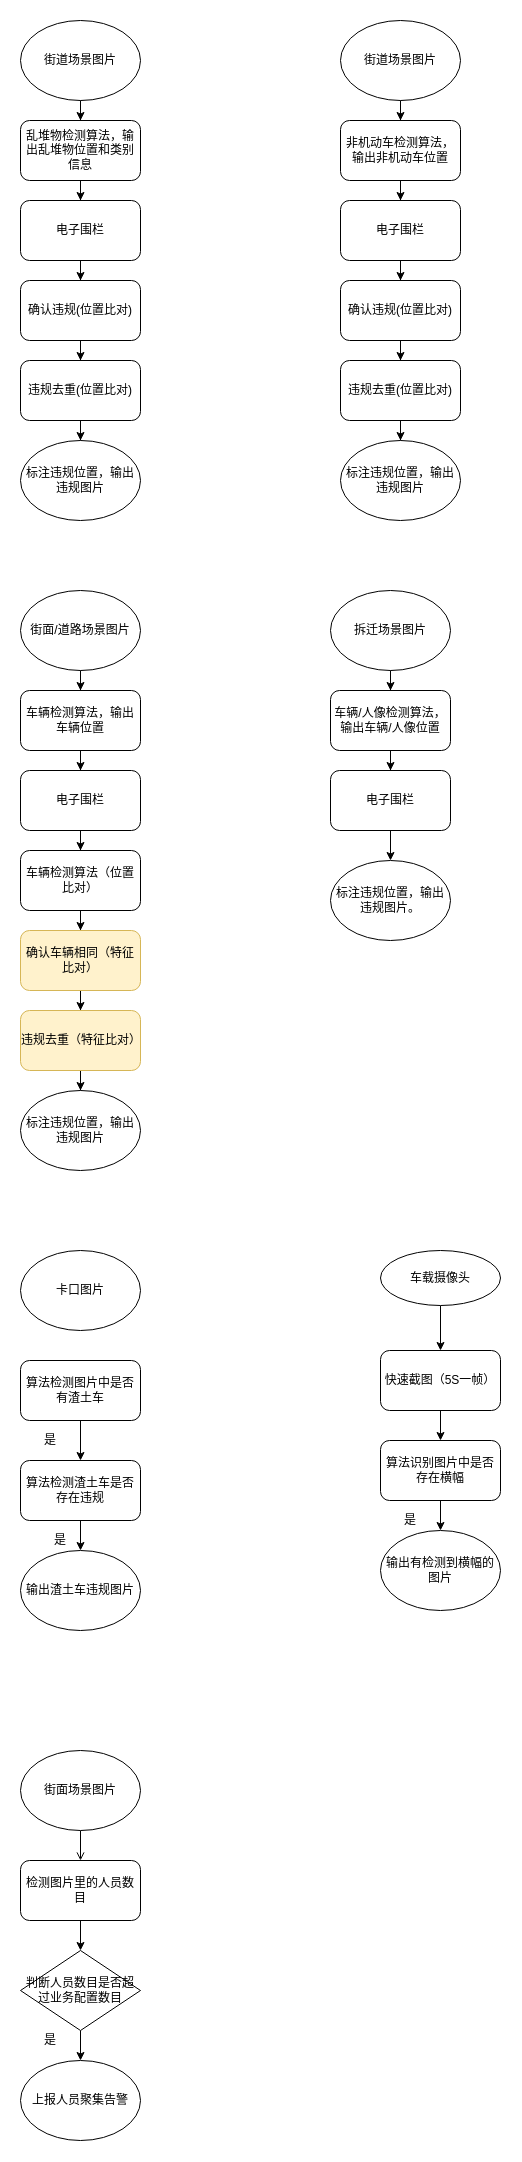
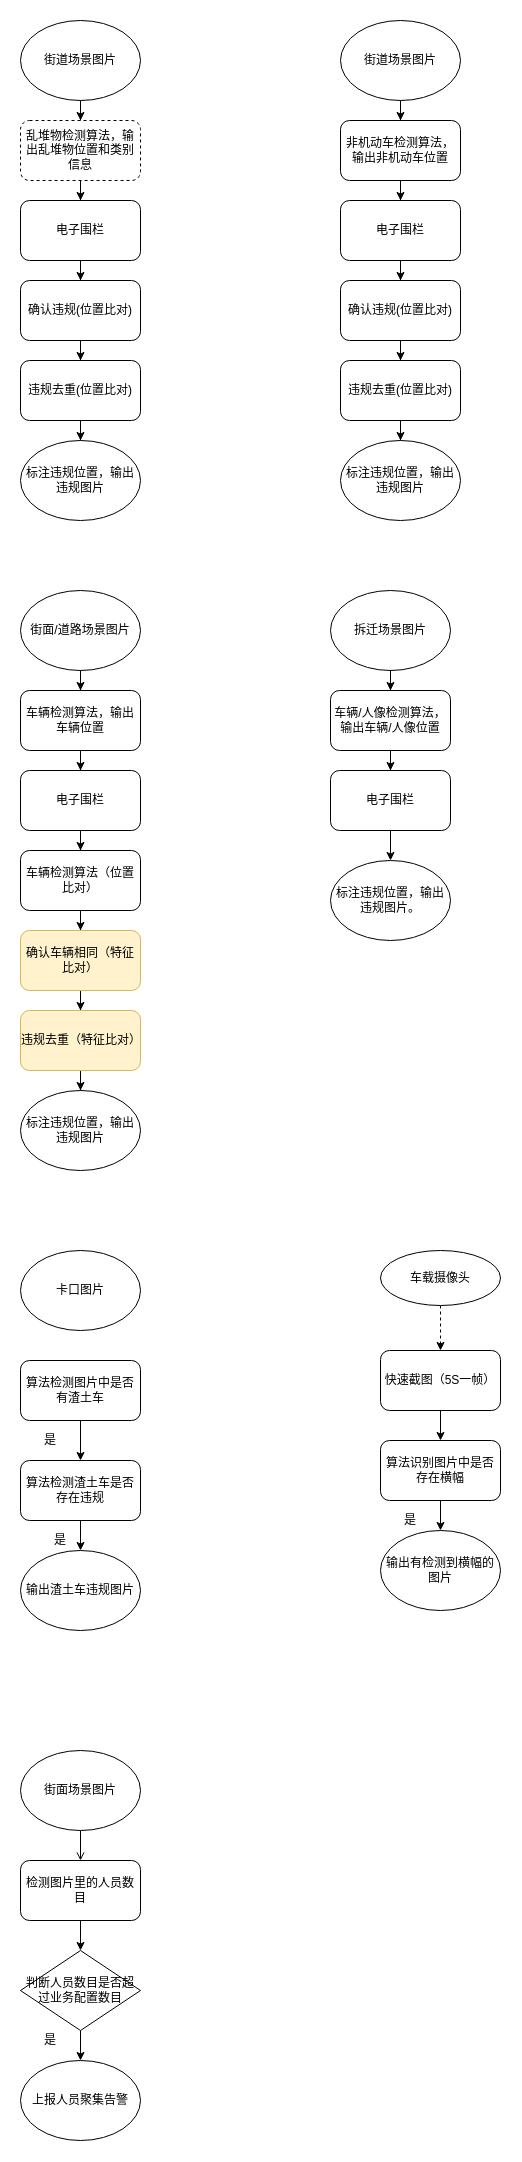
- <mxCell id="11" value="乱堆物检测算法，输出乱堆物位置和类别信息" style="rounded=1;whiteSpace=wrap;html=1;" vertex="1" parent="1"><mxGeometry x="20" y="120" width="120" height="60" as="geometry" /></mxCell>
+ <mxCell id="11" value="乱堆物检测算法，输出乱堆物位置和类别信息" style="rounded=1;whiteSpace=wrap;html=1;dashed=1;" vertex="1" parent="1"><mxGeometry x="20" y="120" width="120" height="60" as="geometry" /></mxCell>
- <mxCell id="52" style="edgeStyle=orthogonalEdgeStyle;rounded=0;orthogonalLoop=1;jettySize=auto;html=1;entryX=0.5;entryY=0;entryDx=0;entryDy=0;" edge="1" parent="1" source="53" target="55"><mxGeometry relative="1" as="geometry" /></mxCell>
+ <mxCell id="52" style="edgeStyle=orthogonalEdgeStyle;rounded=0;orthogonalLoop=1;jettySize=auto;html=1;entryX=0.5;entryY=0;entryDx=0;entryDy=0;dashed=1;" edge="1" parent="1" source="53" target="55"><mxGeometry relative="1" as="geometry" /></mxCell>
